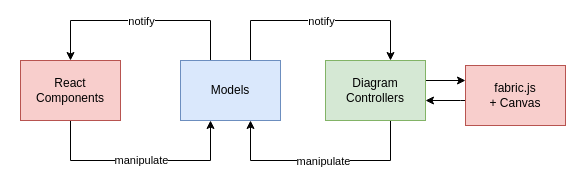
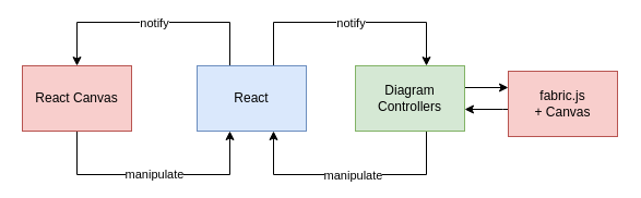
- <mxCell id="10" value="React Components" style="rounded=0;whiteSpace=wrap;html=1;fillColor=#f8cecc;strokeColor=#b85450;" vertex="1" parent="1"><mxGeometry x="20" y="60" width="100" height="60" as="geometry" /></mxCell>
+ <mxCell id="10" value="React Canvas" style="rounded=0;whiteSpace=wrap;html=1;fillColor=#f8cecc;strokeColor=#b85450;" vertex="1" parent="1"><mxGeometry x="20" y="60" width="100" height="60" as="geometry" /></mxCell>
- <mxCell id="15" value="Models" style="rounded=0;whiteSpace=wrap;html=1;fillColor=#dae8fc;strokeColor=#6c8ebf;" vertex="1" parent="1"><mxGeometry x="180" y="60" width="100" height="60" as="geometry" /></mxCell>
+ <mxCell id="15" value="React" style="rounded=0;whiteSpace=wrap;html=1;fillColor=#dae8fc;strokeColor=#6c8ebf;" vertex="1" parent="1"><mxGeometry x="180" y="60" width="100" height="60" as="geometry" /></mxCell>
